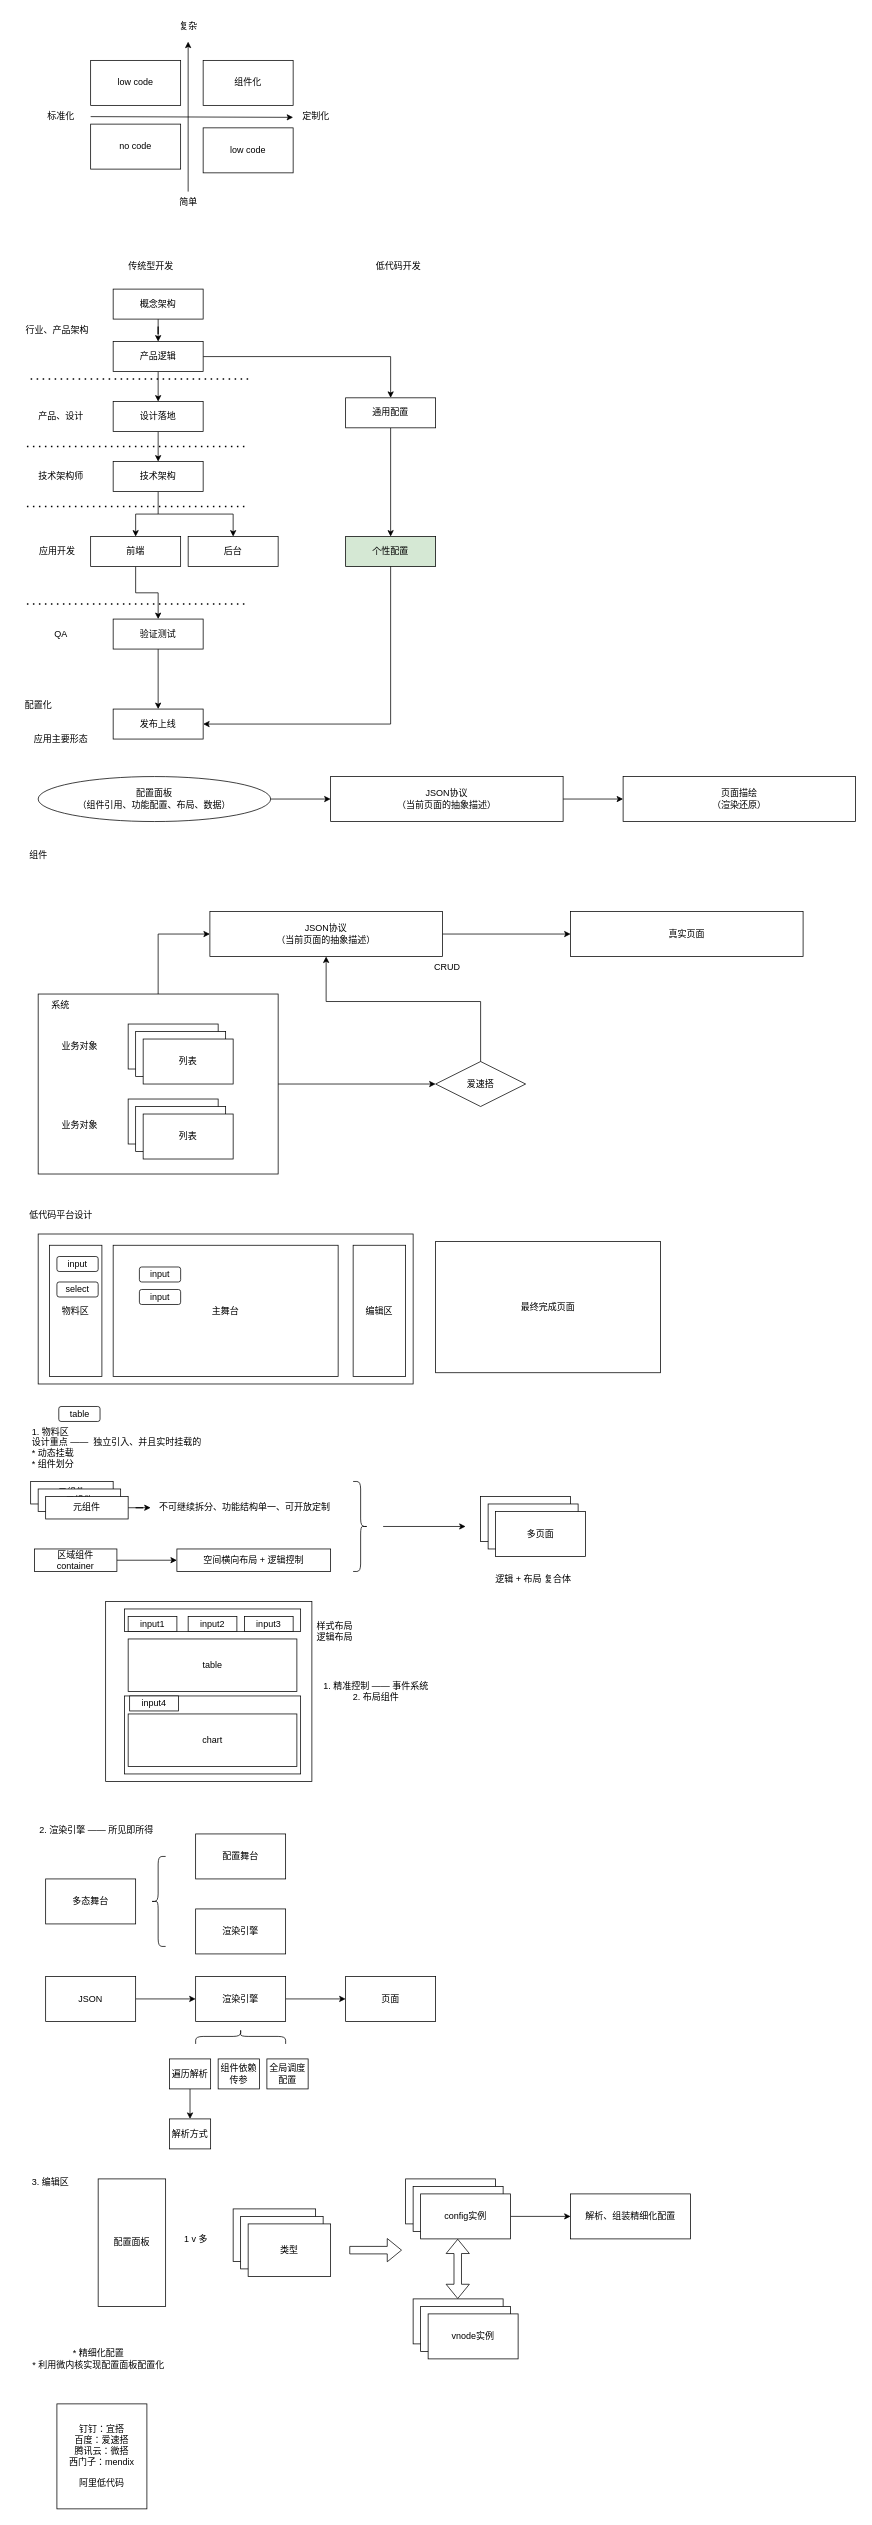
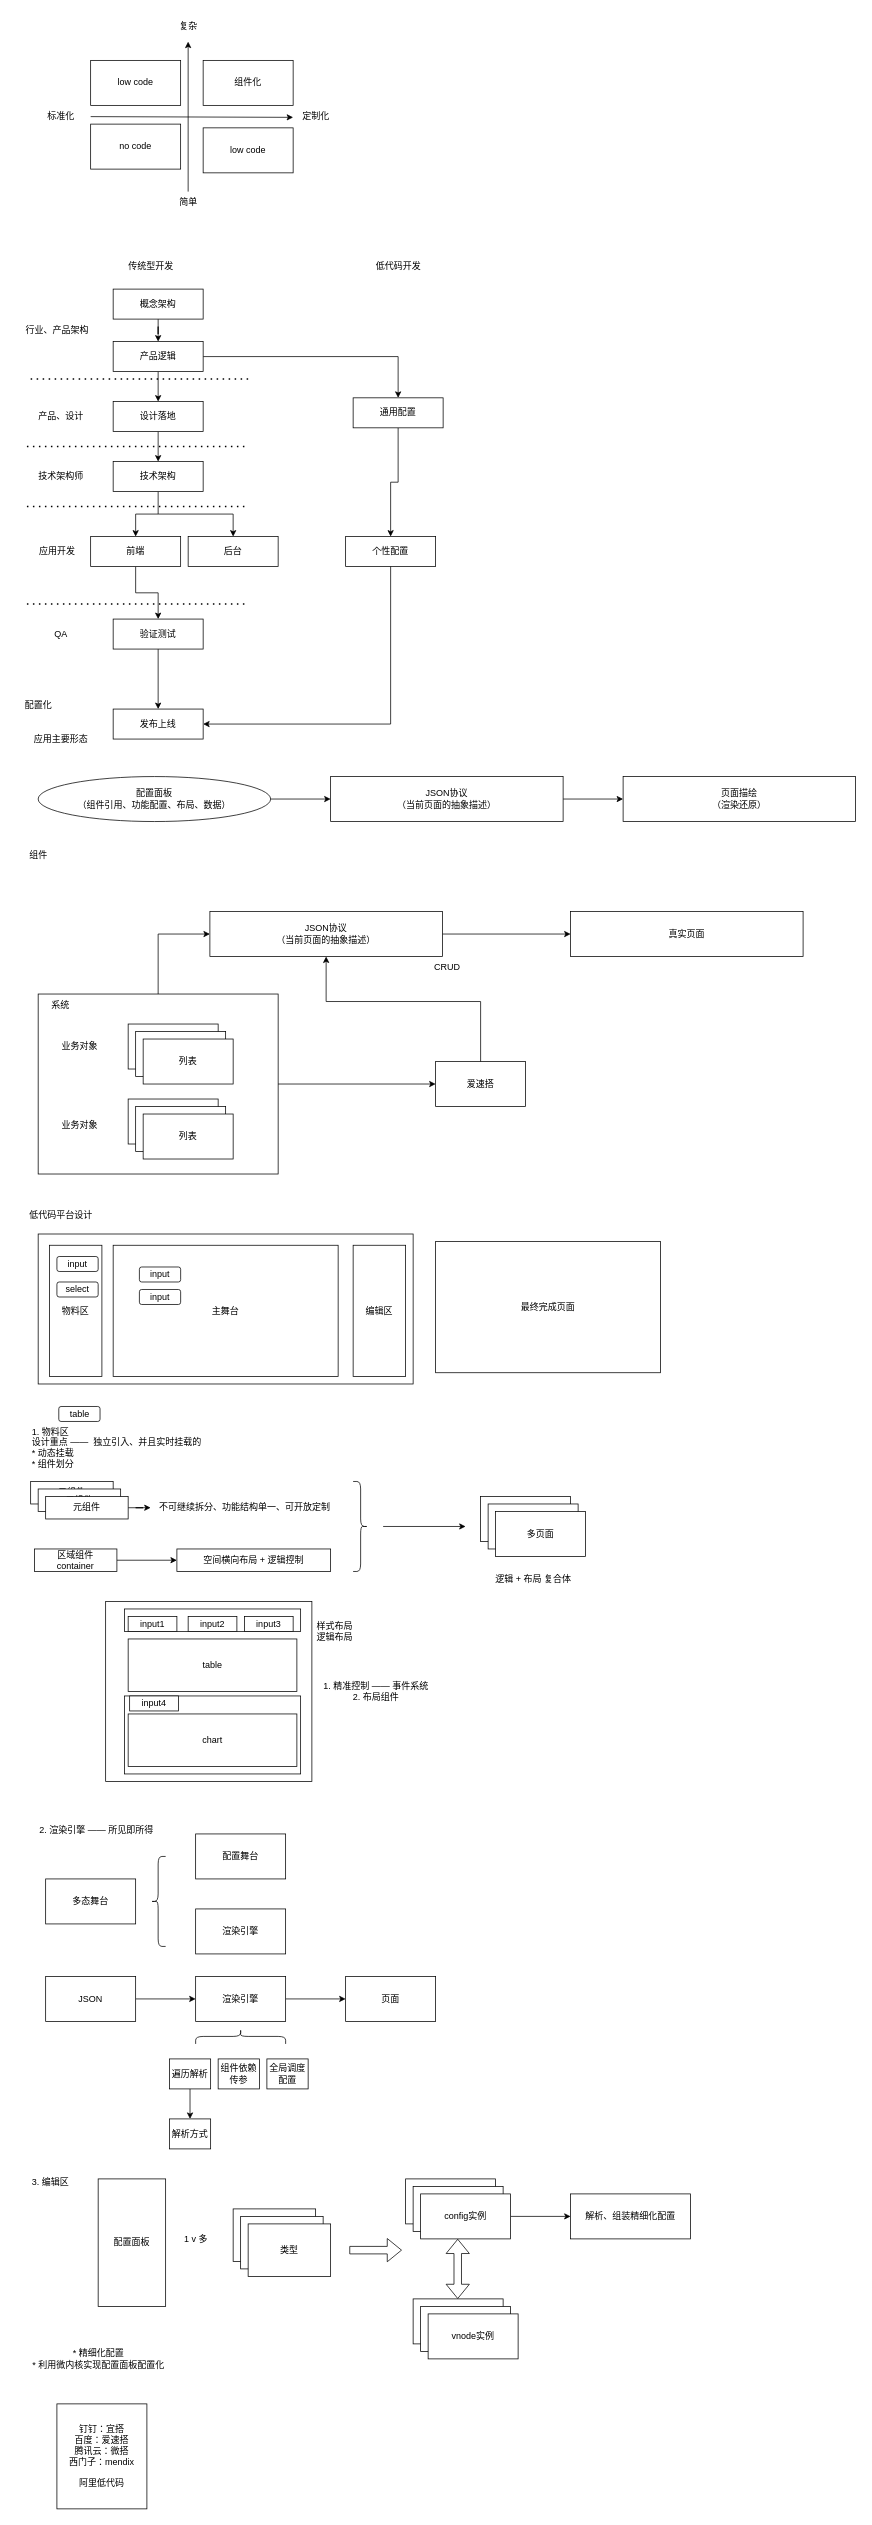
- <mxCell id="43" value="通用配置" style="rounded=0;whiteSpace=wrap;html=1;" vertex="1" parent="1"><mxGeometry x="460" y="530" width="120" height="40" as="geometry" /></mxCell>
+ <mxCell id="43" value="通用配置" style="rounded=0;whiteSpace=wrap;html=1;" vertex="1" parent="1"><mxGeometry x="470" y="530" width="120" height="40" as="geometry" /></mxCell>
- <mxCell id="44" value="个性配置" style="rounded=0;whiteSpace=wrap;html=1;fillColor=#d5e8d4;" vertex="1" parent="1"><mxGeometry x="460" y="715" width="120" height="40" as="geometry" /></mxCell>
+ <mxCell id="44" value="个性配置" style="rounded=0;whiteSpace=wrap;html=1;" vertex="1" parent="1"><mxGeometry x="460" y="715" width="120" height="40" as="geometry" /></mxCell>
- <mxCell id="68" value="爱速搭" style="rhombus;whiteSpace=wrap;html=1;" vertex="1" parent="1"><mxGeometry x="580" y="1415" width="120" height="60" as="geometry" /></mxCell>
+ <mxCell id="68" value="爱速搭" style="rounded=0;whiteSpace=wrap;html=1;" vertex="1" parent="1"><mxGeometry x="580" y="1415" width="120" height="60" as="geometry" /></mxCell>
